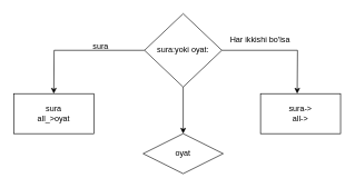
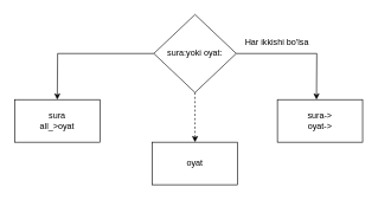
- <mxCell id="8" value="sura" style="text;html=1;align=center;verticalAlign=middle;resizable=0;points=[];autosize=1;strokeColor=none;fillColor=none;" vertex="1" parent="1"><mxGeometry x="130" y="60" width="40" height="20" as="geometry" /></mxCell>
- <mxCell id="4" style="edgeStyle=orthogonalEdgeStyle;rounded=0;orthogonalLoop=1;jettySize=auto;html=1;exitX=0.5;exitY=1;exitDx=0;exitDy=0;entryX=0.5;entryY=0;entryDx=0;entryDy=0;" edge="1" parent="1" source="5" target="10"><mxGeometry relative="1" as="geometry" /></mxCell>
+ <mxCell id="4" style="edgeStyle=orthogonalEdgeStyle;rounded=0;orthogonalLoop=1;jettySize=auto;html=1;exitX=0.5;exitY=1;exitDx=0;exitDy=0;entryX=0.5;entryY=0;entryDx=0;entryDy=0;dashed=1;" edge="1" parent="1" source="5" target="10"><mxGeometry relative="1" as="geometry" /></mxCell>
- <mxCell id="7" value="sura-&amp;gt;&lt;br&gt;all-&amp;gt;" style="rounded=0;whiteSpace=wrap;html=1;" vertex="1" parent="1"><mxGeometry x="390" y="140" width="120" height="60" as="geometry" /></mxCell>
+ <mxCell id="7" value="sura-&amp;gt;&lt;br&gt;oyat-&amp;gt;" style="rounded=0;whiteSpace=wrap;html=1;" vertex="1" parent="1"><mxGeometry x="390" y="140" width="120" height="60" as="geometry" /></mxCell>
- <mxCell id="10" value="oyat" style="rhombus;whiteSpace=wrap;html=1;" vertex="1" parent="1"><mxGeometry x="214" y="200" width="120" height="60" as="geometry" /></mxCell>
+ <mxCell id="10" value="oyat" style="rounded=0;whiteSpace=wrap;html=1;" vertex="1" parent="1"><mxGeometry x="214" y="200" width="120" height="60" as="geometry" /></mxCell>
